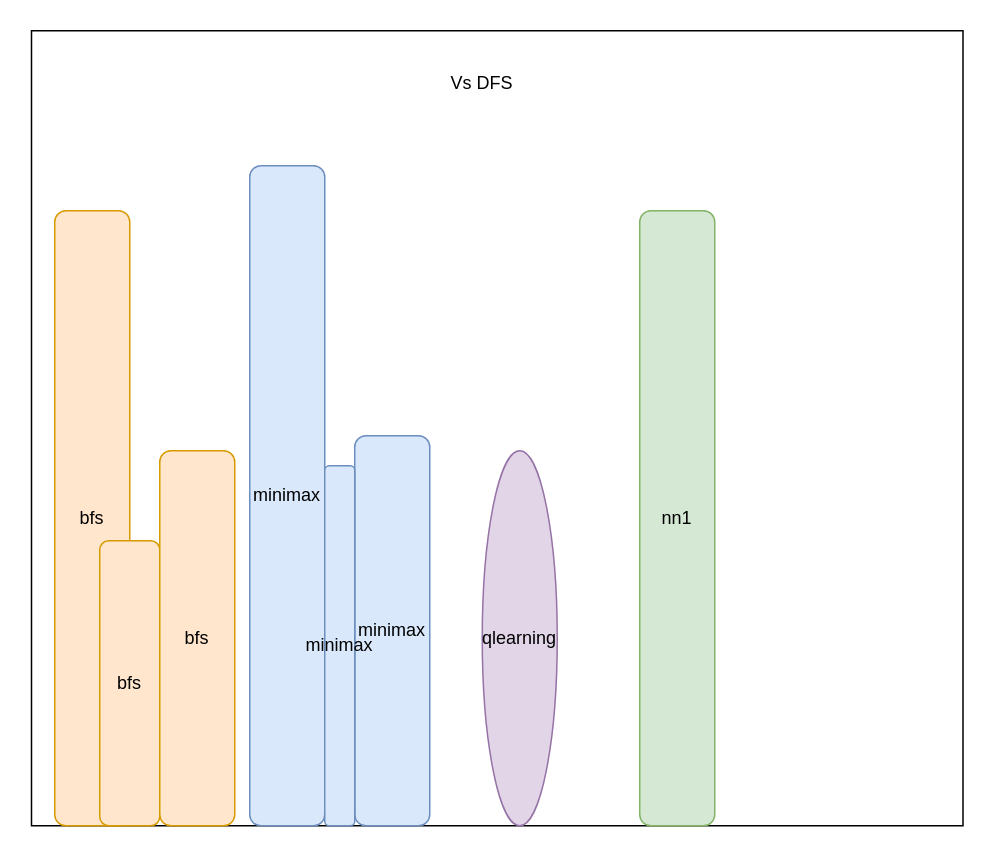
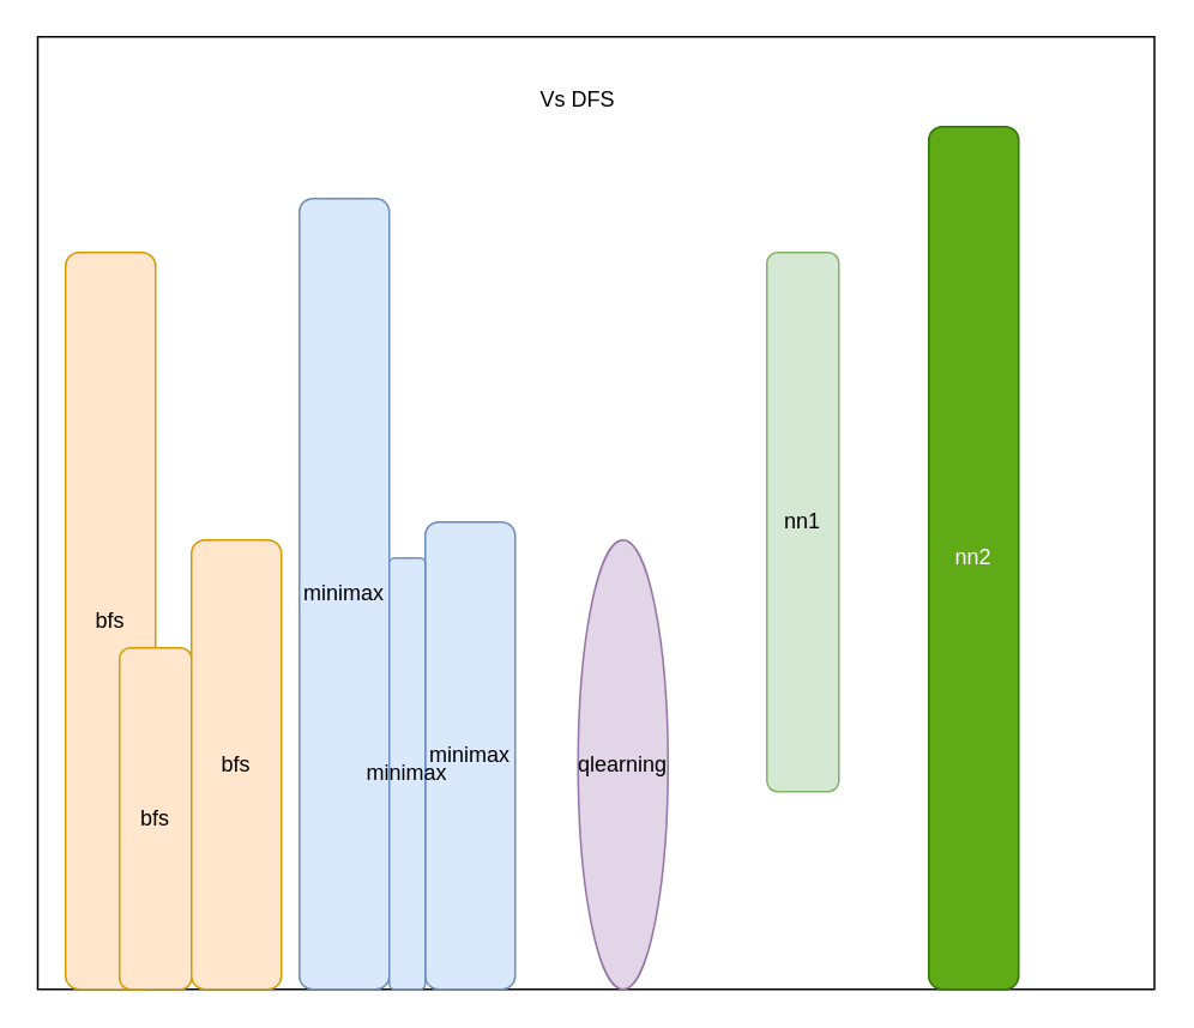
+ <mxCell id="8" value="nn2" style="rounded=1;whiteSpace=wrap;html=1;fillColor=#60a917;fontColor=#ffffff;strokeColor=#2D7600;" vertex="1" parent="1"><mxGeometry x="516" y="70" width="50" height="480" as="geometry" /></mxCell>
- <mxCell id="7" value="nn1" style="rounded=1;whiteSpace=wrap;html=1;fillColor=#d5e8d4;strokeColor=#82b366;" vertex="1" parent="1"><mxGeometry x="426" y="140" width="50" height="410" as="geometry" /></mxCell>
+ <mxCell id="7" value="nn1" style="rounded=1;whiteSpace=wrap;html=1;fillColor=#d5e8d4;strokeColor=#82b366;" vertex="1" parent="1"><mxGeometry x="426" y="140" width="40" height="300" as="geometry" /></mxCell>
